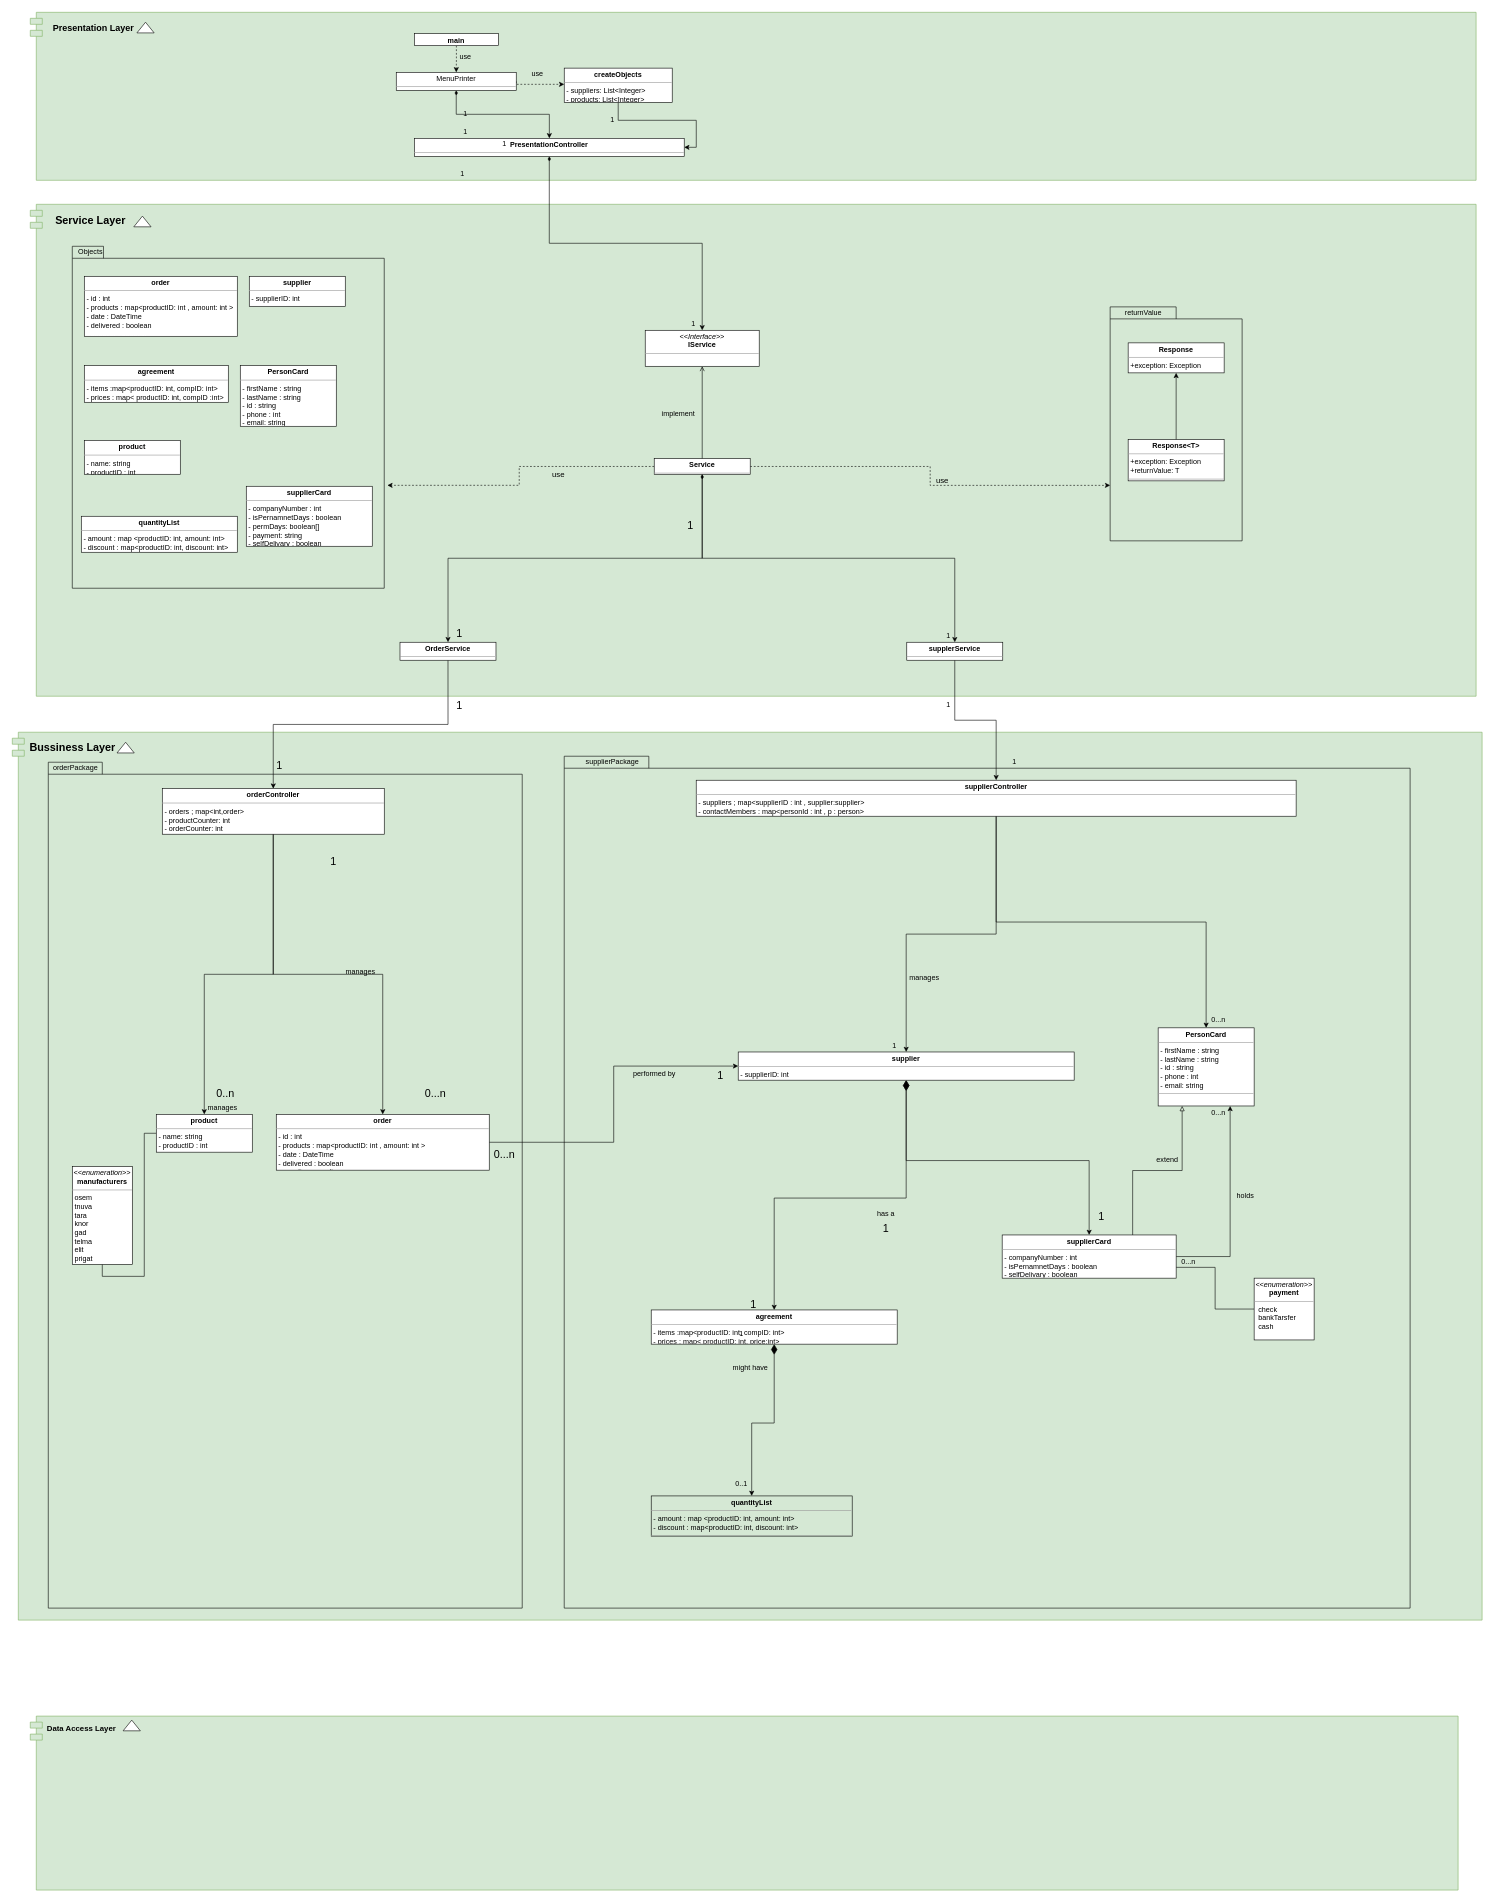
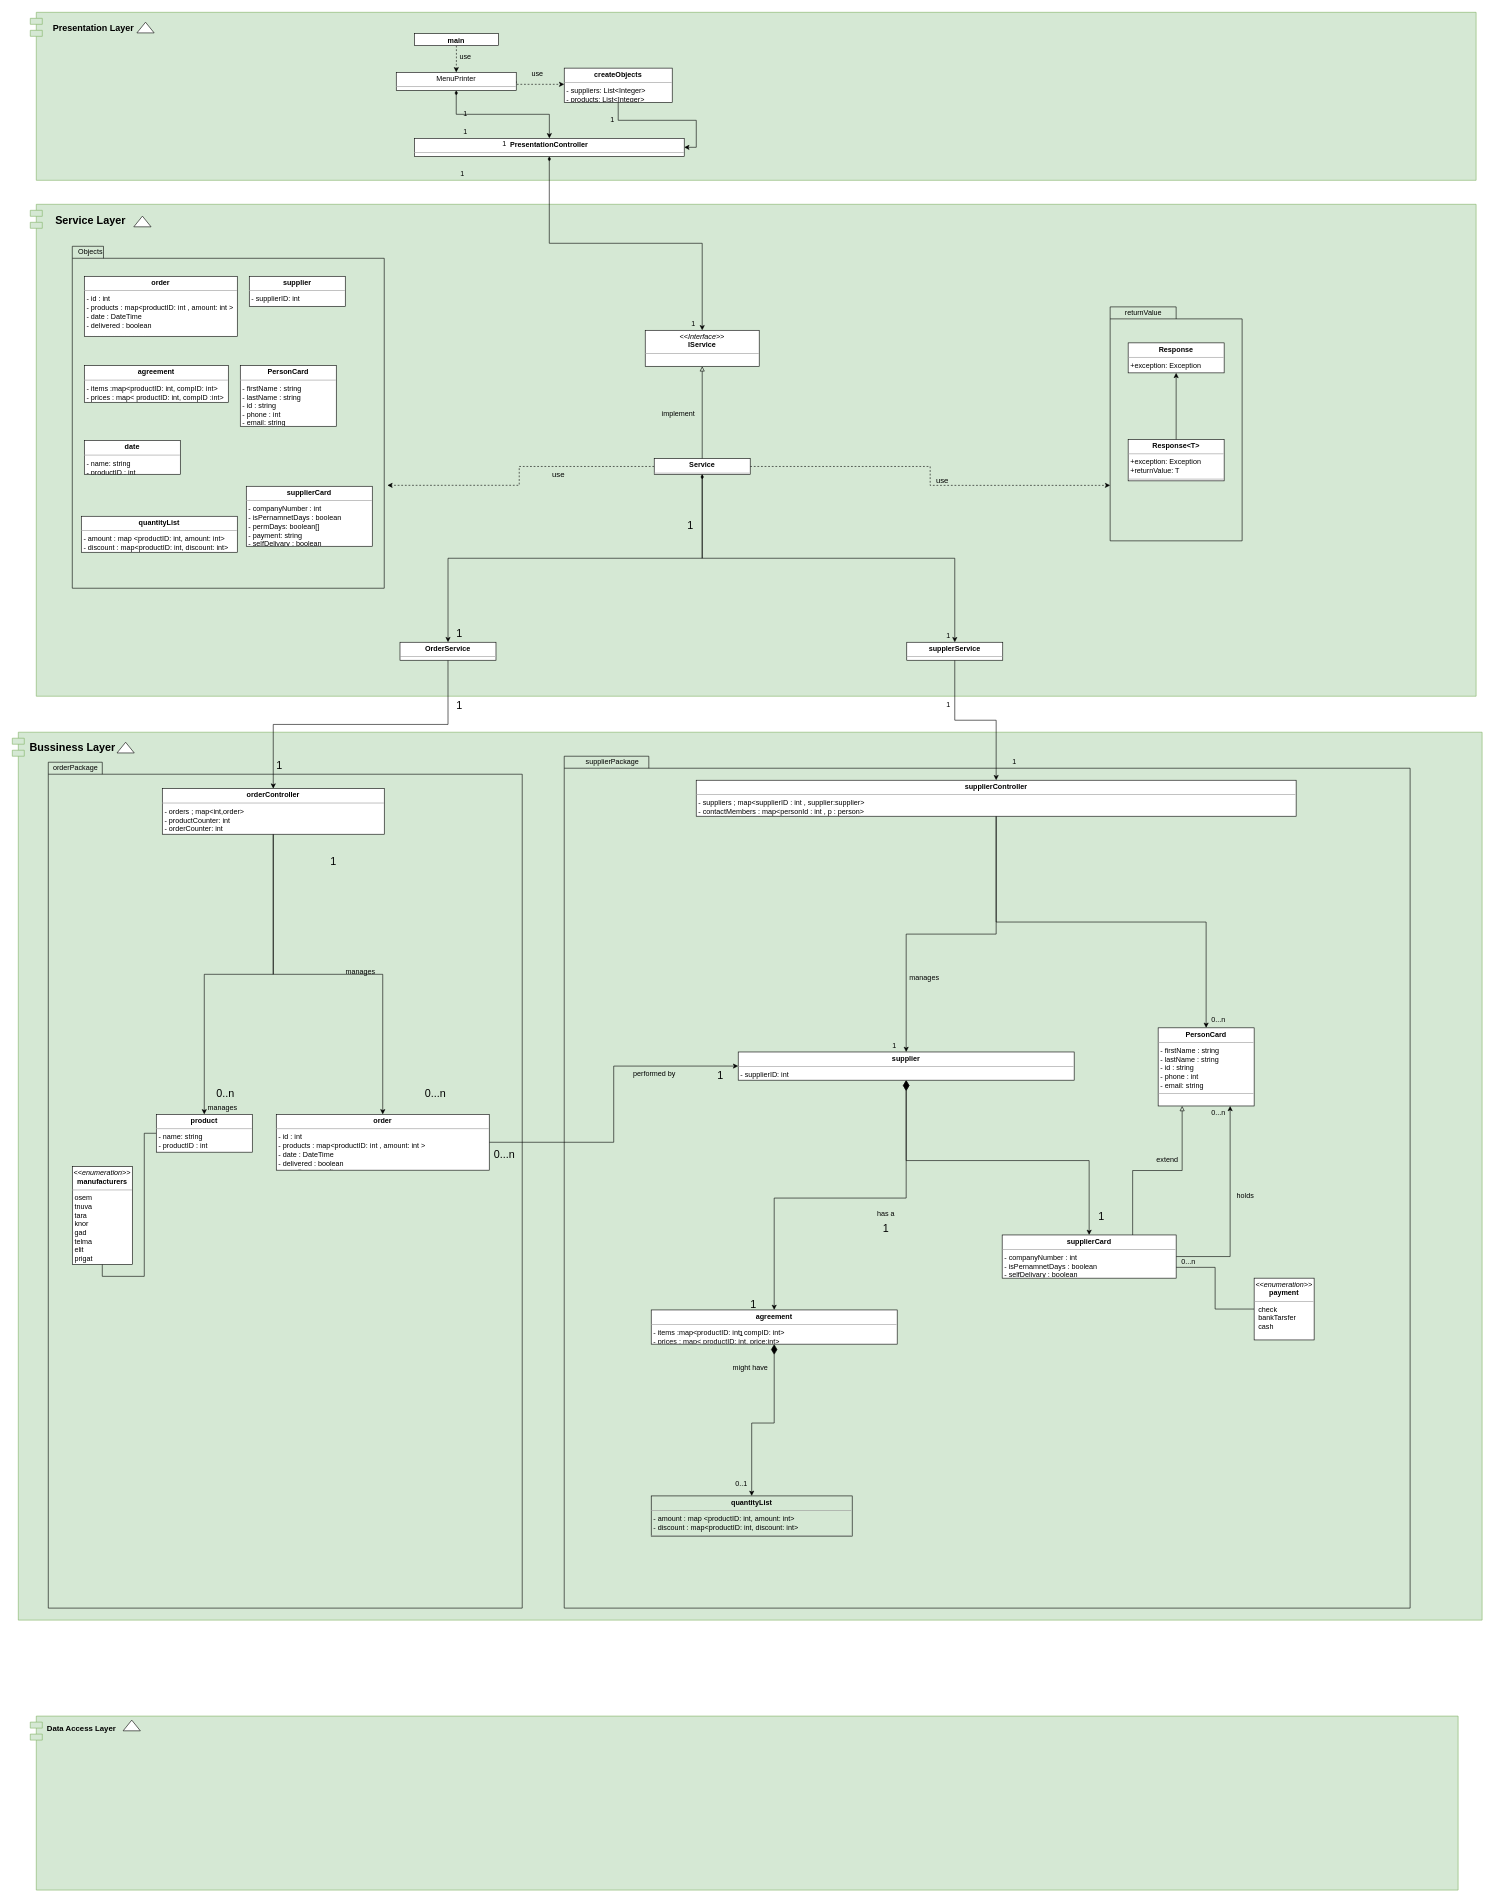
- <mxCell id="58" style="rounded=0;orthogonalLoop=1;jettySize=auto;html=1;exitX=0.5;exitY=0;exitDx=0;exitDy=0;endArrow=open;endFill=0;elbow=vertical;edgeStyle=orthogonalEdgeStyle;" parent="1" source="61" target="63" edge="1"><mxGeometry relative="1" as="geometry" /></mxCell>
+ <mxCell id="58" style="rounded=0;orthogonalLoop=1;jettySize=auto;html=1;exitX=0.5;exitY=0;exitDx=0;exitDy=0;endArrow=block;endFill=0;elbow=vertical;edgeStyle=orthogonalEdgeStyle;" parent="1" source="61" target="63" edge="1"><mxGeometry relative="1" as="geometry" /></mxCell>
- <mxCell id="74" value="&lt;p style=&quot;margin: 0px ; margin-top: 4px ; text-align: center&quot;&gt;&lt;b&gt;product&lt;/b&gt;&lt;/p&gt;&lt;hr size=&quot;1&quot;&gt;&lt;p style=&quot;margin: 0px ; margin-left: 4px&quot;&gt;- name: string&lt;/p&gt;&lt;p style=&quot;margin: 0px ; margin-left: 4px&quot;&gt;- productID : int&lt;/p&gt;&lt;p style=&quot;margin: 0px ; margin-left: 4px&quot;&gt;- manu : string&lt;/p&gt;&lt;hr size=&quot;1&quot;&gt;&lt;p style=&quot;margin: 0px ; margin-left: 4px&quot;&gt;&lt;br&gt;&lt;/p&gt;" style="verticalAlign=top;align=left;overflow=fill;fontSize=12;fontFamily=Helvetica;html=1;fillColor=#ffffff;gradientColor=none;" parent="71" vertex="1"><mxGeometry x="20" y="323.5" width="160" height="56.5" as="geometry" /></mxCell>
+ <mxCell id="74" value="&lt;p style=&quot;margin: 0px ; margin-top: 4px ; text-align: center&quot;&gt;&lt;b&gt;date&lt;/b&gt;&lt;/p&gt;&lt;hr size=&quot;1&quot;&gt;&lt;p style=&quot;margin: 0px ; margin-left: 4px&quot;&gt;- name: string&lt;/p&gt;&lt;p style=&quot;margin: 0px ; margin-left: 4px&quot;&gt;- productID : int&lt;/p&gt;&lt;p style=&quot;margin: 0px ; margin-left: 4px&quot;&gt;- manu : string&lt;/p&gt;&lt;hr size=&quot;1&quot;&gt;&lt;p style=&quot;margin: 0px ; margin-left: 4px&quot;&gt;&lt;br&gt;&lt;/p&gt;" style="verticalAlign=top;align=left;overflow=fill;fontSize=12;fontFamily=Helvetica;html=1;fillColor=#ffffff;gradientColor=none;" parent="71" vertex="1"><mxGeometry x="20" y="323.5" width="160" height="56.5" as="geometry" /></mxCell>
